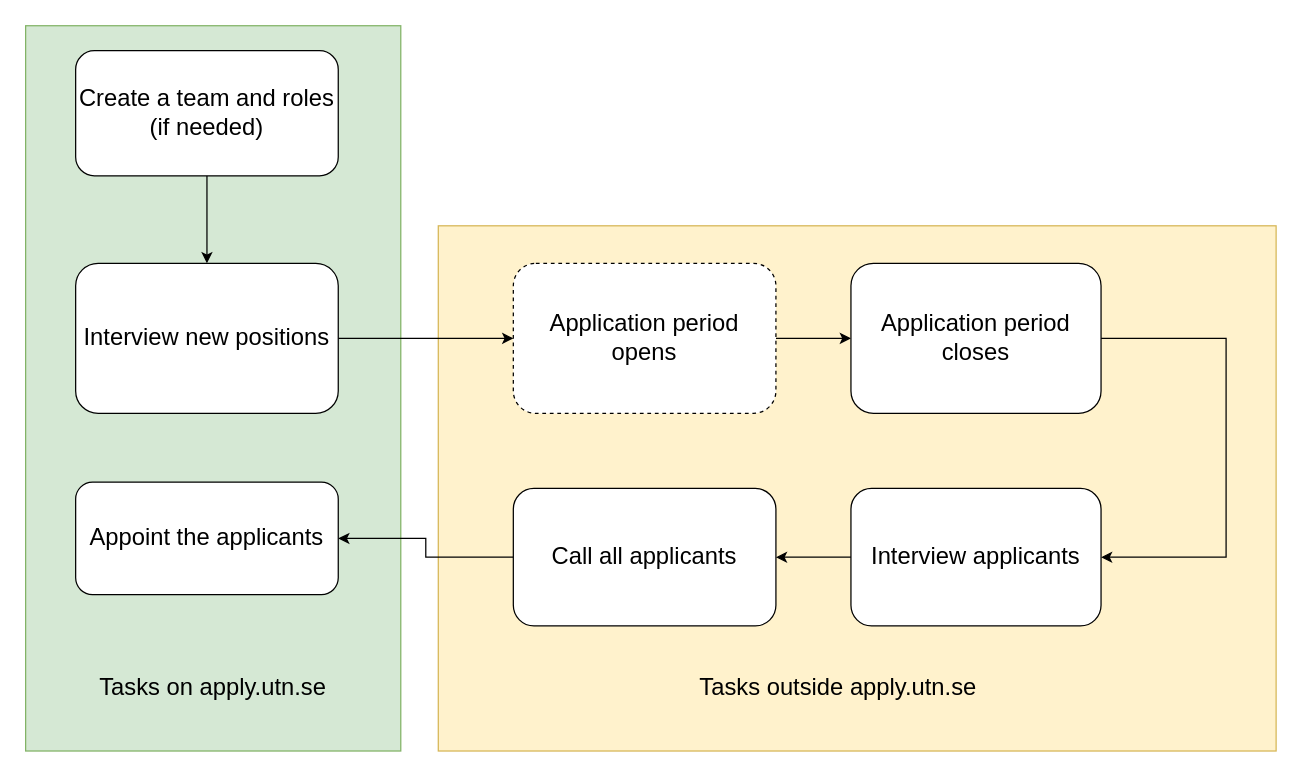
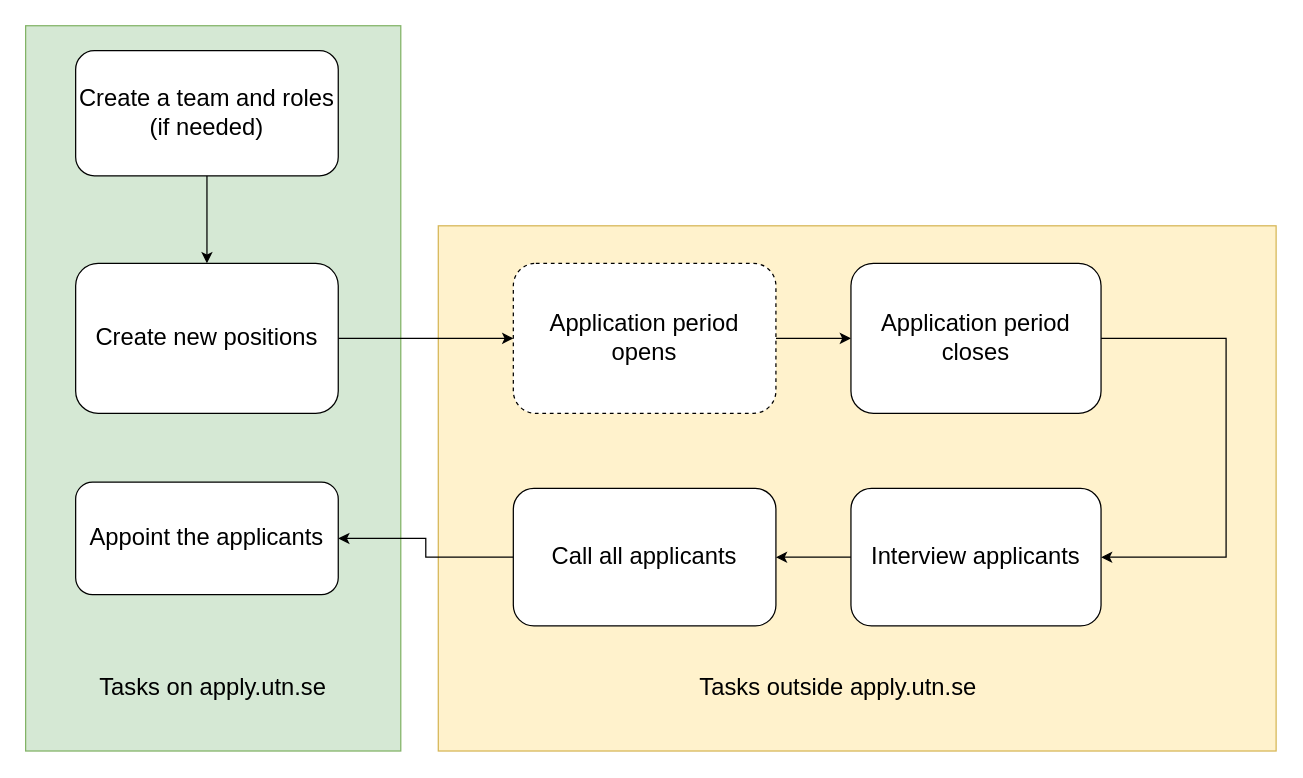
- <mxCell id="9" value="&lt;font style=&quot;font-size: 19px&quot;&gt;Interview new positions&lt;/font&gt;" style="rounded=1;whiteSpace=wrap;html=1;" vertex="1" parent="1"><mxGeometry x="60" y="210" width="210" height="120" as="geometry" /></mxCell>
+ <mxCell id="9" value="&lt;font style=&quot;font-size: 19px&quot;&gt;Create new positions&lt;/font&gt;" style="rounded=1;whiteSpace=wrap;html=1;" vertex="1" parent="1"><mxGeometry x="60" y="210" width="210" height="120" as="geometry" /></mxCell>
